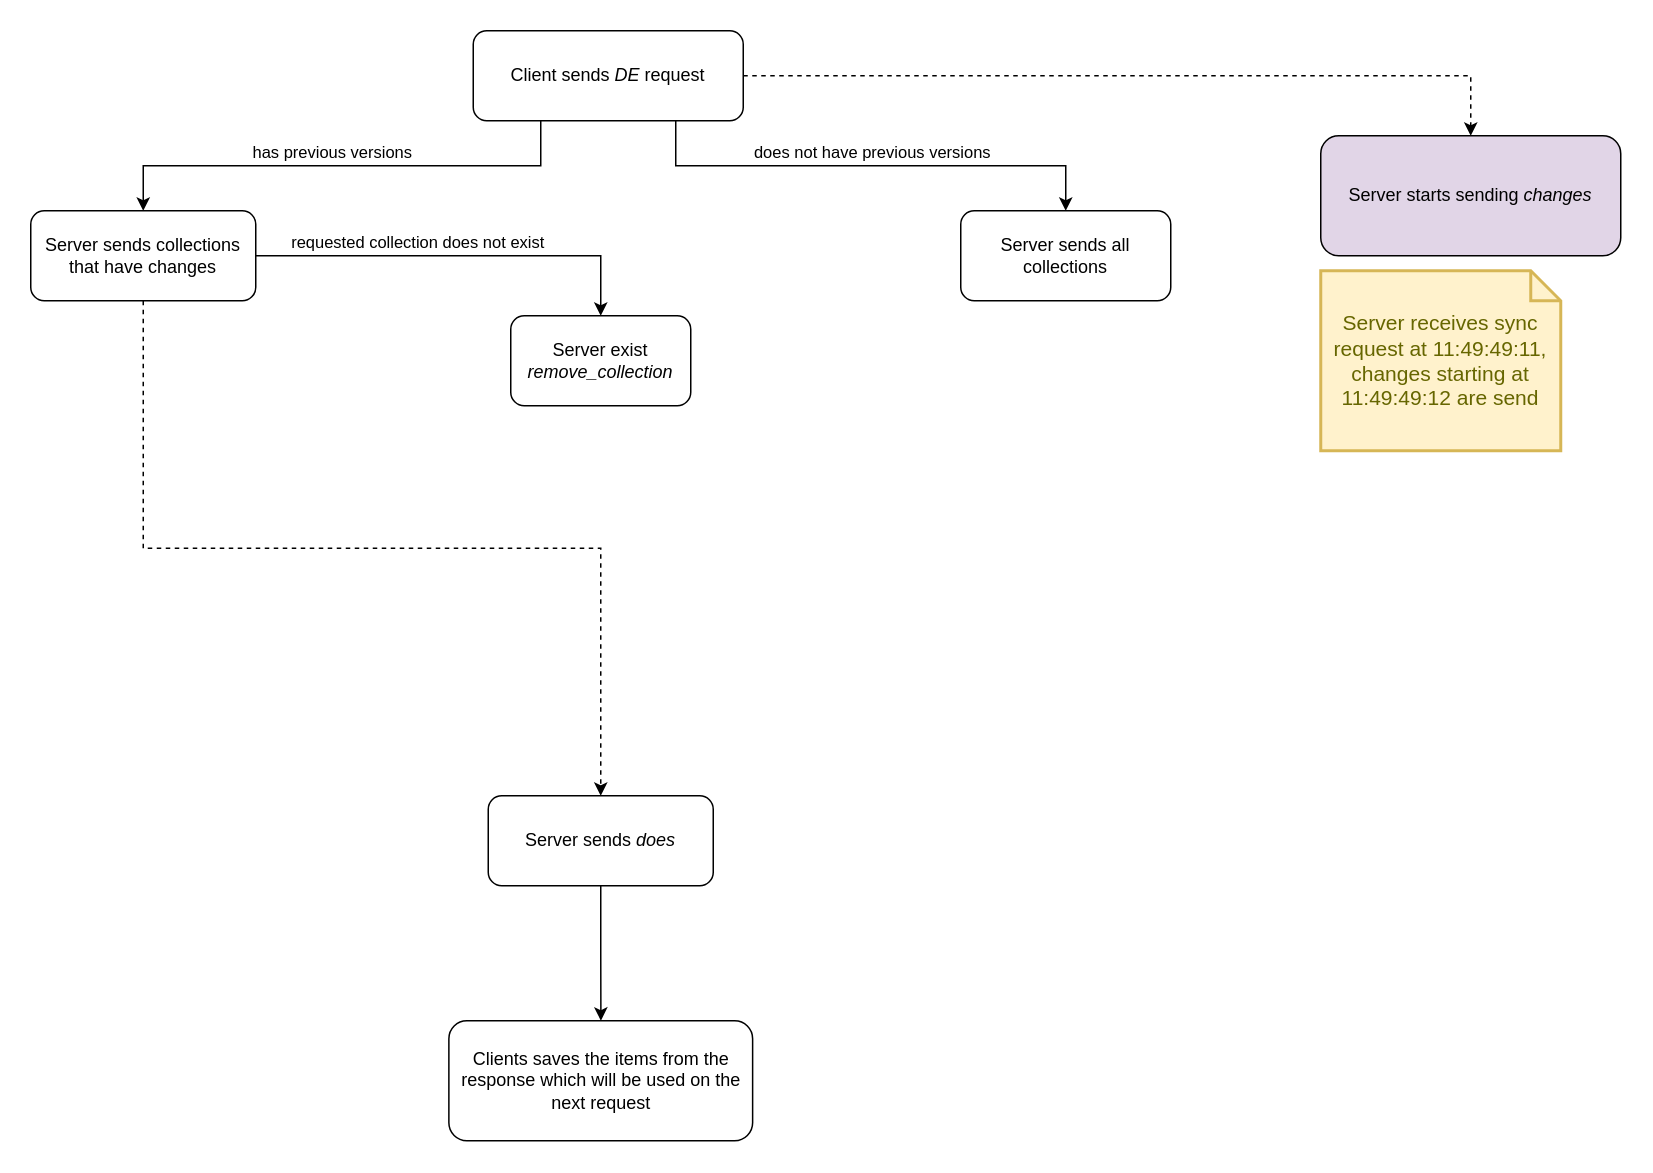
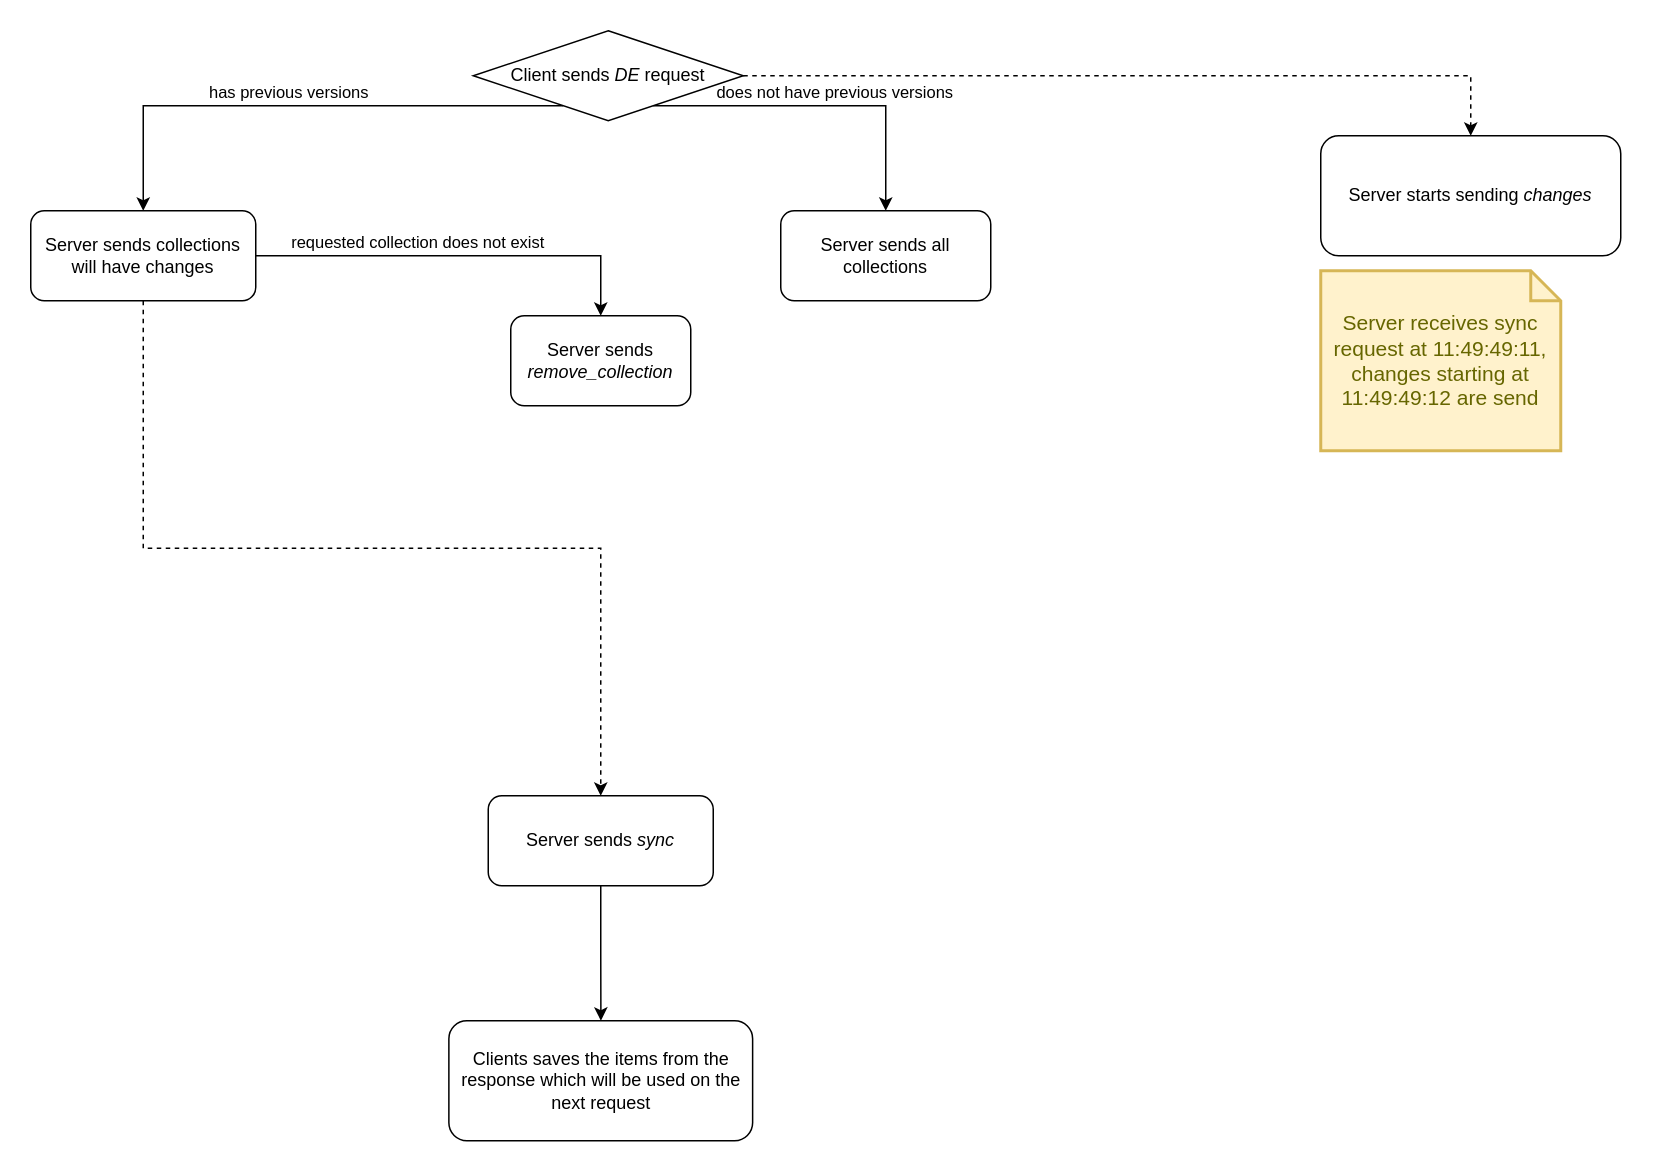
- <mxCell id="7" value="Client sends &lt;i&gt;DE&lt;/i&gt;&amp;nbsp;request" style="rounded=1;whiteSpace=wrap;html=1;" parent="1" vertex="1"><mxGeometry x="315" y="20" width="180" height="60" as="geometry" /></mxCell>
+ <mxCell id="7" value="Client sends &lt;i&gt;DE&lt;/i&gt;&amp;nbsp;request" style="rhombus;whiteSpace=wrap;html=1;" parent="1" vertex="1"><mxGeometry x="315" y="20" width="180" height="60" as="geometry" /></mxCell>
- <mxCell id="16" value="Server starts sending &lt;i&gt;changes&lt;/i&gt;" style="rounded=1;whiteSpace=wrap;html=1;direction=east;fillColor=#e1d5e7;" parent="1" vertex="1"><mxGeometry x="880" y="90" width="200" height="80" as="geometry" /></mxCell>
+ <mxCell id="16" value="Server starts sending &lt;i&gt;changes&lt;/i&gt;" style="rounded=1;whiteSpace=wrap;html=1;direction=east;" parent="1" vertex="1"><mxGeometry x="880" y="90" width="200" height="80" as="geometry" /></mxCell>
- <mxCell id="11" value="Server sends collections that have changes" style="rounded=1;whiteSpace=wrap;html=1;" parent="1" vertex="1"><mxGeometry x="20" y="140" width="150" height="60" as="geometry" /></mxCell>
+ <mxCell id="11" value="Server sends collections will have changes" style="rounded=1;whiteSpace=wrap;html=1;" parent="1" vertex="1"><mxGeometry x="20" y="140" width="150" height="60" as="geometry" /></mxCell>
- <mxCell id="12" value="Server sends all collections" style="rounded=1;whiteSpace=wrap;html=1;" parent="1" vertex="1"><mxGeometry x="640" y="140" width="140" height="60" as="geometry" /></mxCell>
+ <mxCell id="12" value="Server sends all collections" style="rounded=1;whiteSpace=wrap;html=1;" parent="1" vertex="1"><mxGeometry x="520" y="140" width="140" height="60" as="geometry" /></mxCell>
- <mxCell id="15" value="Server exist &lt;i&gt;remove_collection&lt;/i&gt;" style="rounded=1;whiteSpace=wrap;html=1;" parent="1" vertex="1"><mxGeometry x="340" y="210" width="120" height="60" as="geometry" /></mxCell>
+ <mxCell id="15" value="Server sends &lt;i&gt;remove_collection&lt;/i&gt;" style="rounded=1;whiteSpace=wrap;html=1;" parent="1" vertex="1"><mxGeometry x="340" y="210" width="120" height="60" as="geometry" /></mxCell>
- <mxCell id="14" value="Server sends &lt;i&gt;does&lt;/i&gt;" style="rounded=1;whiteSpace=wrap;html=1;" parent="1" vertex="1"><mxGeometry x="325" y="530" width="150" height="60" as="geometry" /></mxCell>
+ <mxCell id="14" value="Server sends &lt;i&gt;sync&lt;/i&gt;" style="rounded=1;whiteSpace=wrap;html=1;" parent="1" vertex="1"><mxGeometry x="325" y="530" width="150" height="60" as="geometry" /></mxCell>
